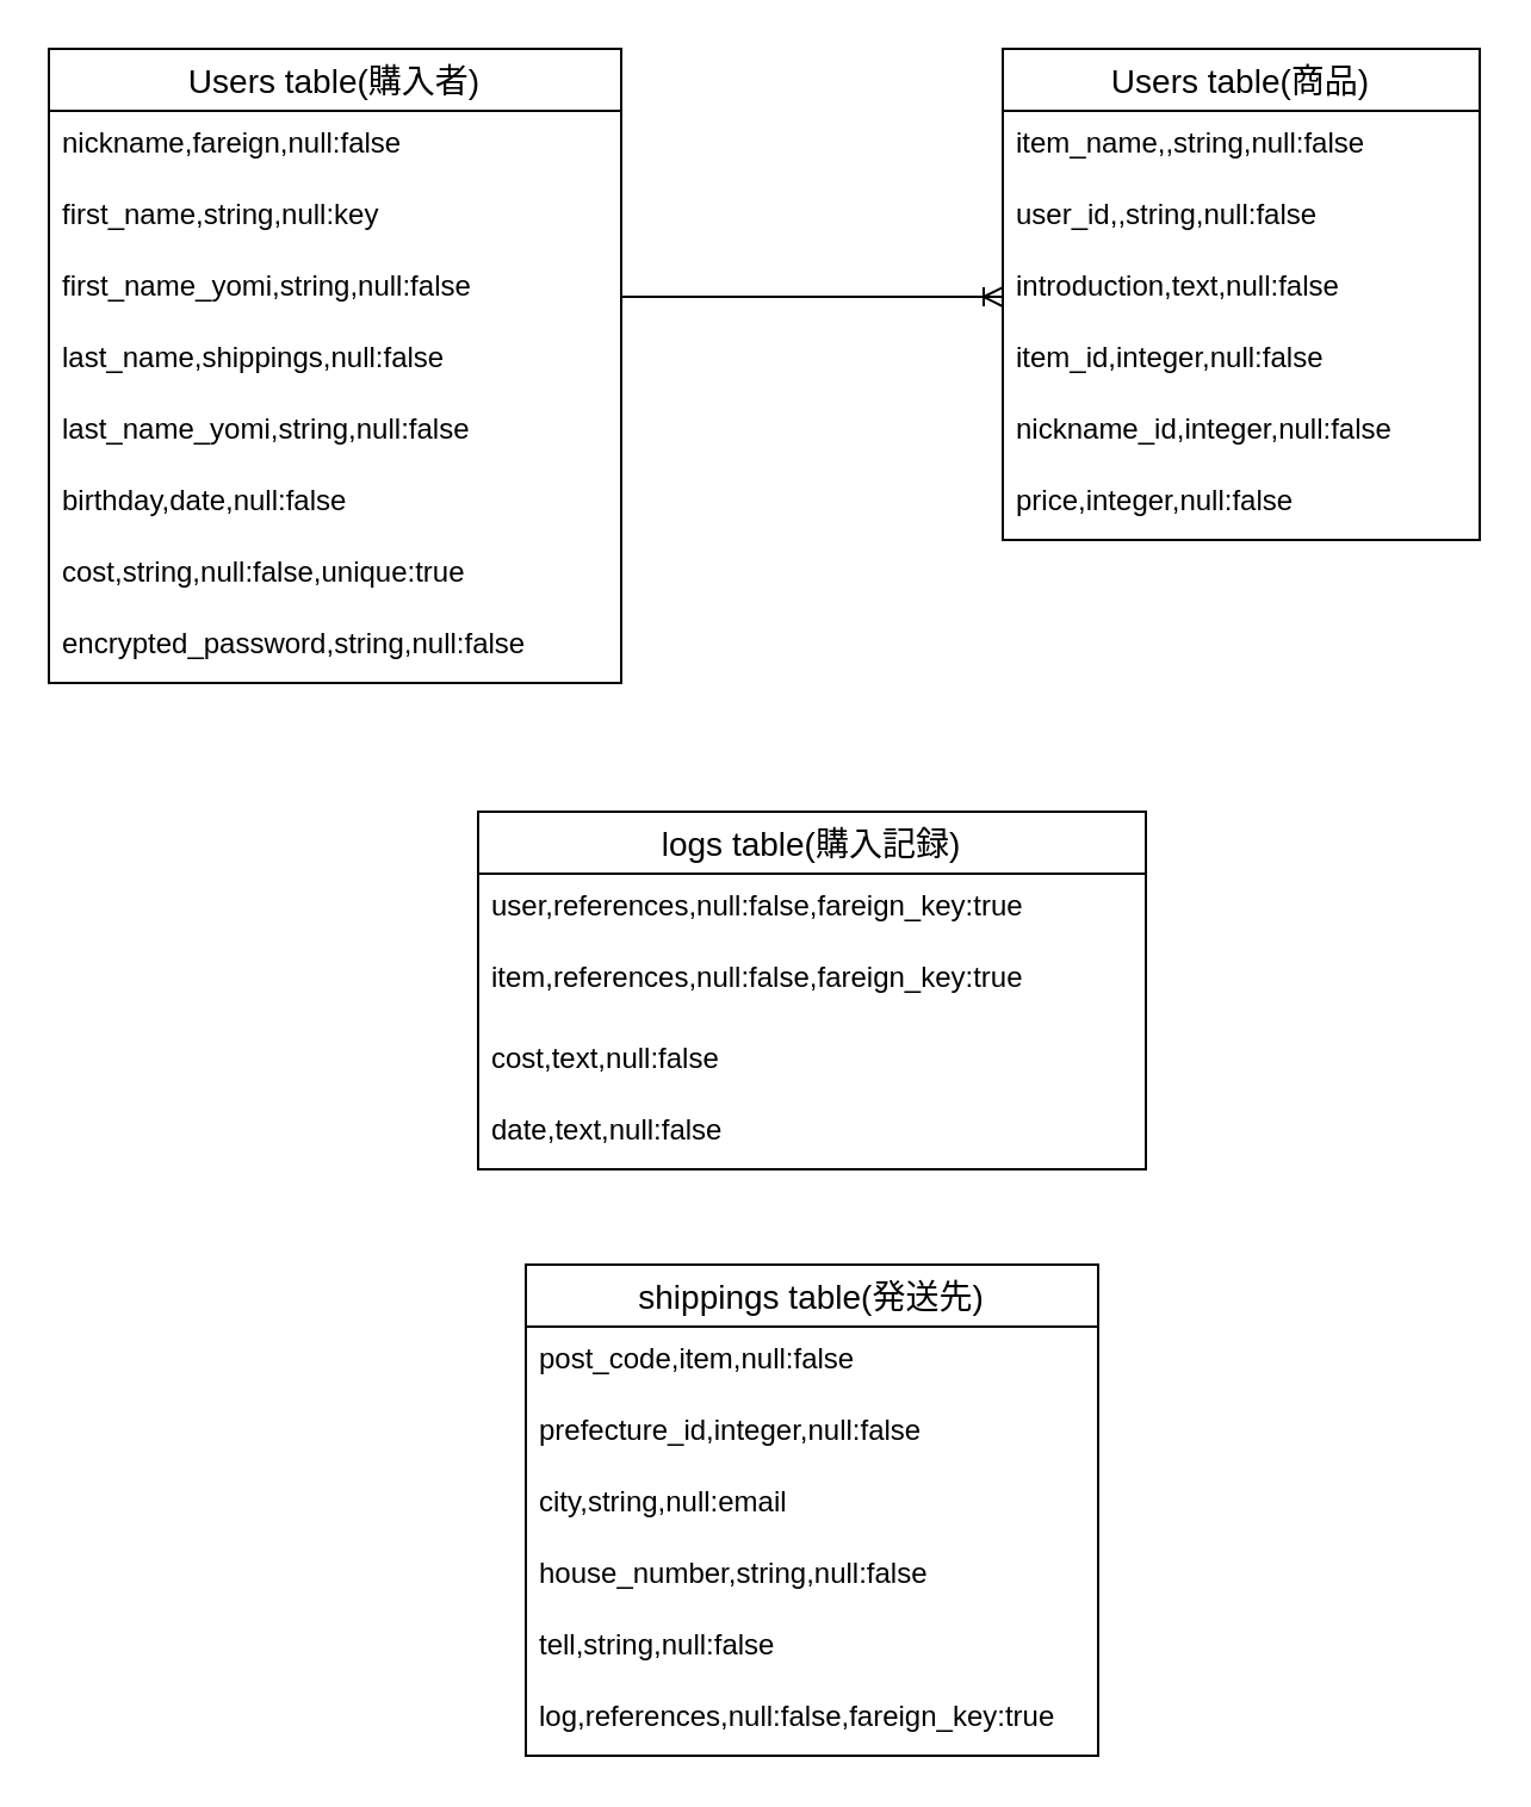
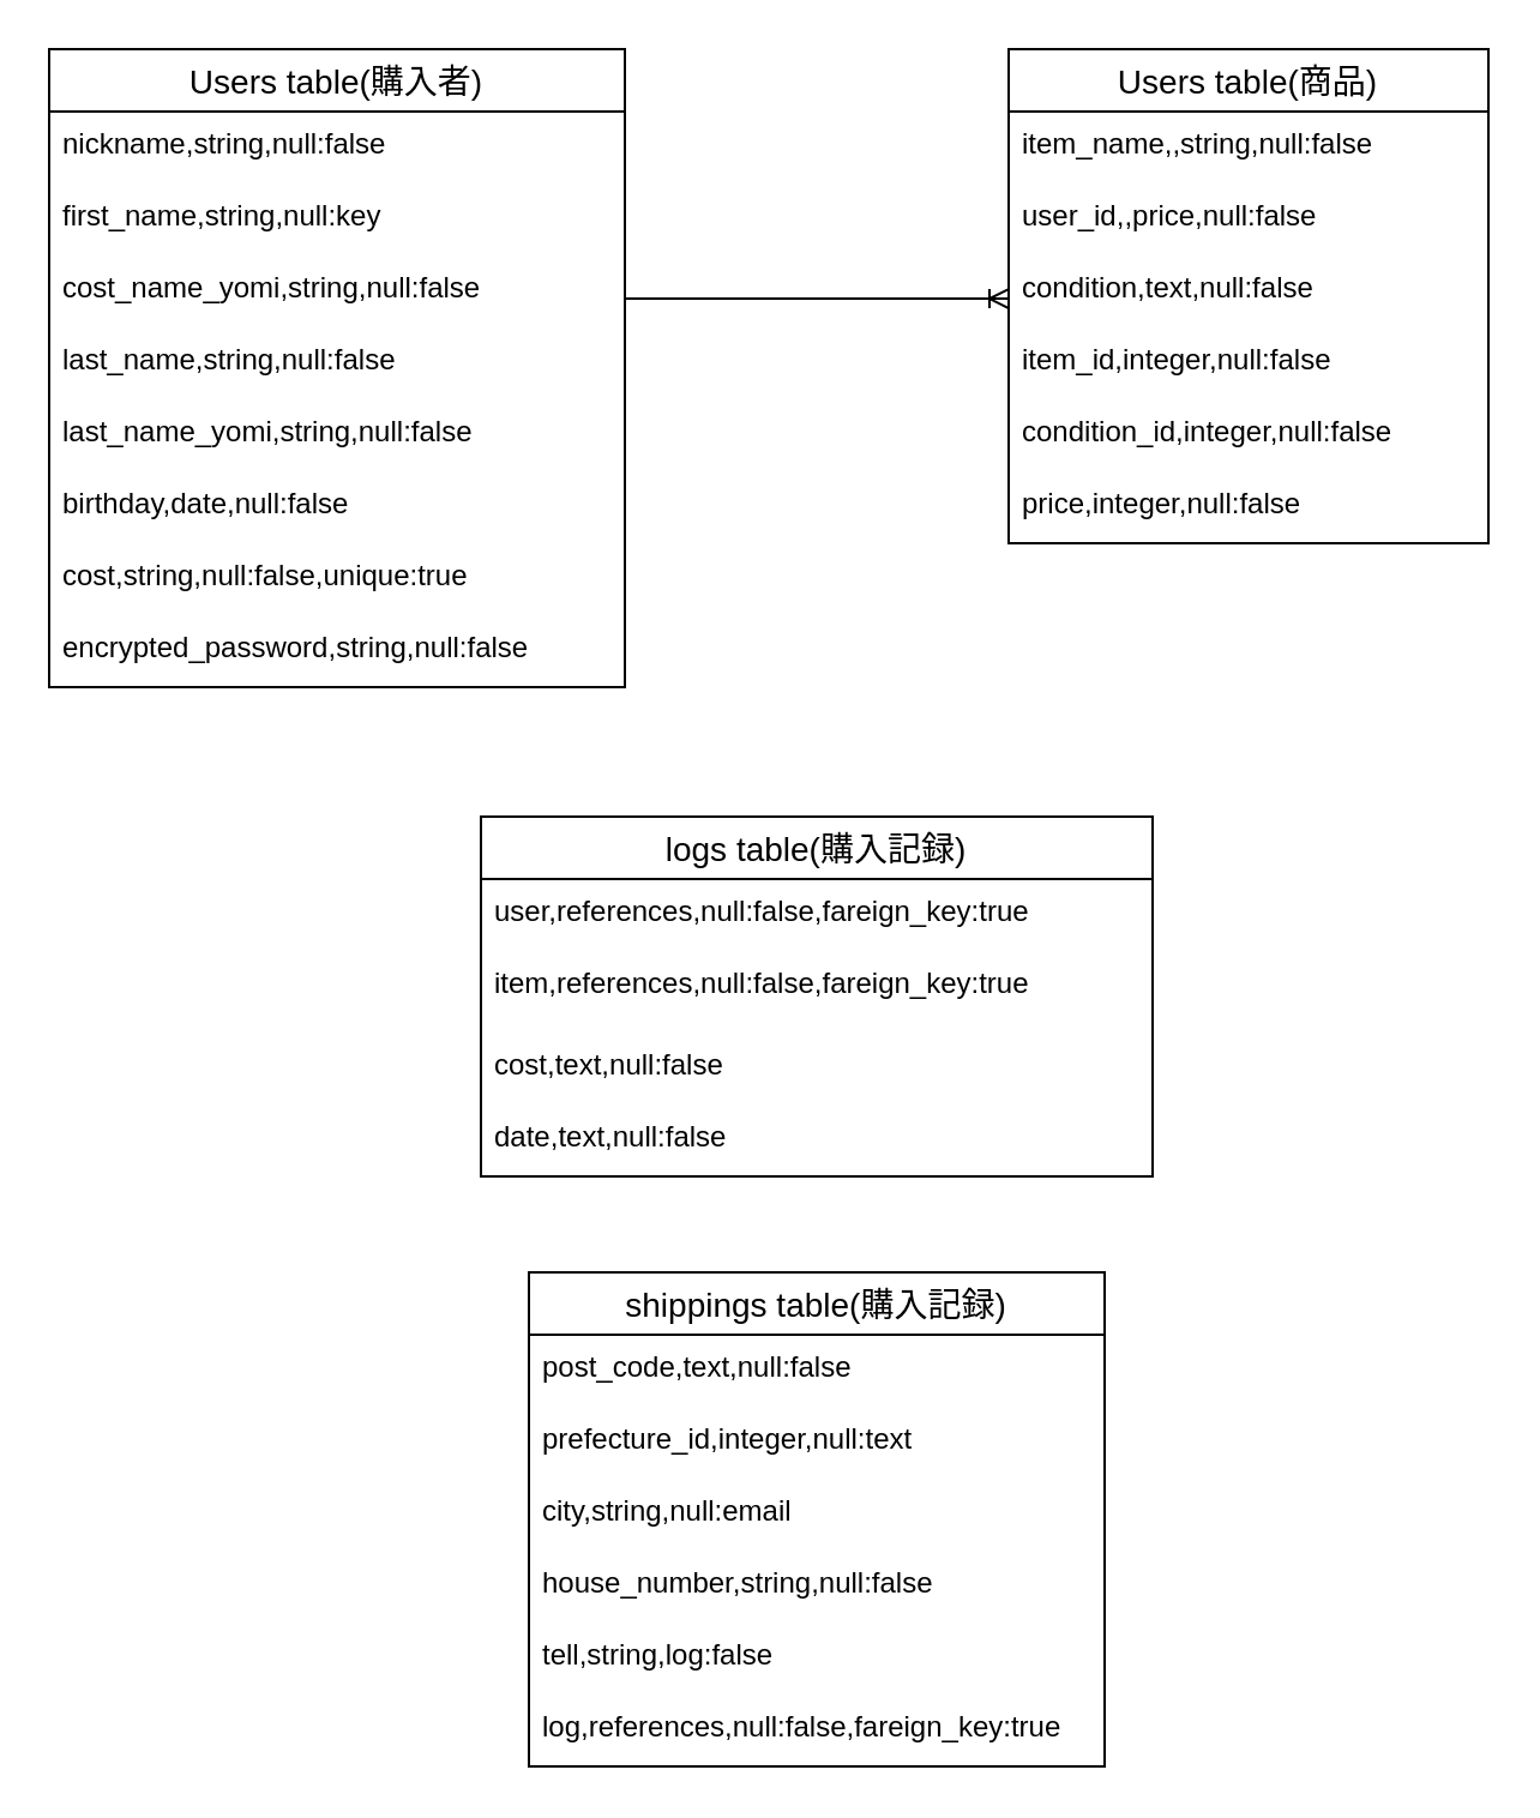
- <mxCell id="3" value="nickname,fareign,null:false" style="text;strokeColor=none;fillColor=none;spacingLeft=4;spacingRight=4;overflow=hidden;rotatable=0;points=[[0,0.5],[1,0.5]];portConstraint=eastwest;fontSize=12;" vertex="1" parent="2"><mxGeometry y="26" width="240" height="30" as="geometry" /></mxCell>
+ <mxCell id="3" value="nickname,string,null:false" style="text;strokeColor=none;fillColor=none;spacingLeft=4;spacingRight=4;overflow=hidden;rotatable=0;points=[[0,0.5],[1,0.5]];portConstraint=eastwest;fontSize=12;" vertex="1" parent="2"><mxGeometry y="26" width="240" height="30" as="geometry" /></mxCell>
- <mxCell id="13" value="user_id,,string,null:false" style="text;strokeColor=none;fillColor=none;spacingLeft=4;spacingRight=4;overflow=hidden;rotatable=0;points=[[0,0.5],[1,0.5]];portConstraint=eastwest;fontSize=12;" vertex="1" parent="11"><mxGeometry y="56" width="200" height="30" as="geometry" /></mxCell>
+ <mxCell id="13" value="user_id,,price,null:false" style="text;strokeColor=none;fillColor=none;spacingLeft=4;spacingRight=4;overflow=hidden;rotatable=0;points=[[0,0.5],[1,0.5]];portConstraint=eastwest;fontSize=12;" vertex="1" parent="11"><mxGeometry y="56" width="200" height="30" as="geometry" /></mxCell>
- <mxCell id="5" value="first_name_yomi,string,null:false" style="text;strokeColor=none;fillColor=none;spacingLeft=4;spacingRight=4;overflow=hidden;rotatable=0;points=[[0,0.5],[1,0.5]];portConstraint=eastwest;fontSize=12;" vertex="1" parent="2"><mxGeometry y="86" width="240" height="30" as="geometry" /></mxCell>
+ <mxCell id="5" value="cost_name_yomi,string,null:false" style="text;strokeColor=none;fillColor=none;spacingLeft=4;spacingRight=4;overflow=hidden;rotatable=0;points=[[0,0.5],[1,0.5]];portConstraint=eastwest;fontSize=12;" vertex="1" parent="2"><mxGeometry y="86" width="240" height="30" as="geometry" /></mxCell>
- <mxCell id="14" value="introduction,text,null:false" style="text;strokeColor=none;fillColor=none;spacingLeft=4;spacingRight=4;overflow=hidden;rotatable=0;points=[[0,0.5],[1,0.5]];portConstraint=eastwest;fontSize=12;" vertex="1" parent="11"><mxGeometry y="86" width="200" height="30" as="geometry" /></mxCell>
+ <mxCell id="14" value="condition,text,null:false" style="text;strokeColor=none;fillColor=none;spacingLeft=4;spacingRight=4;overflow=hidden;rotatable=0;points=[[0,0.5],[1,0.5]];portConstraint=eastwest;fontSize=12;" vertex="1" parent="11"><mxGeometry y="86" width="200" height="30" as="geometry" /></mxCell>
- <mxCell id="6" value="last_name,shippings,null:false" style="text;strokeColor=none;fillColor=none;spacingLeft=4;spacingRight=4;overflow=hidden;rotatable=0;points=[[0,0.5],[1,0.5]];portConstraint=eastwest;fontSize=12;" vertex="1" parent="2"><mxGeometry y="116" width="240" height="30" as="geometry" /></mxCell>
+ <mxCell id="6" value="last_name,string,null:false" style="text;strokeColor=none;fillColor=none;spacingLeft=4;spacingRight=4;overflow=hidden;rotatable=0;points=[[0,0.5],[1,0.5]];portConstraint=eastwest;fontSize=12;" vertex="1" parent="2"><mxGeometry y="116" width="240" height="30" as="geometry" /></mxCell>
- <mxCell id="16" value="nickname_id,integer,null:false" style="text;strokeColor=none;fillColor=none;spacingLeft=4;spacingRight=4;overflow=hidden;rotatable=0;points=[[0,0.5],[1,0.5]];portConstraint=eastwest;fontSize=12;" vertex="1" parent="11"><mxGeometry y="146" width="200" height="30" as="geometry" /></mxCell>
+ <mxCell id="16" value="condition_id,integer,null:false" style="text;strokeColor=none;fillColor=none;spacingLeft=4;spacingRight=4;overflow=hidden;rotatable=0;points=[[0,0.5],[1,0.5]];portConstraint=eastwest;fontSize=12;" vertex="1" parent="11"><mxGeometry y="146" width="200" height="30" as="geometry" /></mxCell>
- <mxCell id="24" value="shippings table(発送先)" style="swimlane;fontStyle=0;childLayout=stackLayout;horizontal=1;startSize=26;horizontalStack=0;resizeParent=1;resizeParentMax=0;resizeLast=0;collapsible=1;marginBottom=0;align=center;fontSize=14;" vertex="1" parent="1"><mxGeometry x="220" y="530" width="240" height="206" as="geometry" /></mxCell>
+ <mxCell id="24" value="shippings table(購入記録)" style="swimlane;fontStyle=0;childLayout=stackLayout;horizontal=1;startSize=26;horizontalStack=0;resizeParent=1;resizeParentMax=0;resizeLast=0;collapsible=1;marginBottom=0;align=center;fontSize=14;" vertex="1" parent="1"><mxGeometry x="220" y="530" width="240" height="206" as="geometry" /></mxCell>
- <mxCell id="25" value="post_code,item,null:false" style="text;strokeColor=none;fillColor=none;spacingLeft=4;spacingRight=4;overflow=hidden;rotatable=0;points=[[0,0.5],[1,0.5]];portConstraint=eastwest;fontSize=12;" vertex="1" parent="24"><mxGeometry y="26" width="240" height="30" as="geometry" /></mxCell>
+ <mxCell id="25" value="post_code,text,null:false" style="text;strokeColor=none;fillColor=none;spacingLeft=4;spacingRight=4;overflow=hidden;rotatable=0;points=[[0,0.5],[1,0.5]];portConstraint=eastwest;fontSize=12;" vertex="1" parent="24"><mxGeometry y="26" width="240" height="30" as="geometry" /></mxCell>
- <mxCell id="26" value="prefecture_id,integer,null:false" style="text;strokeColor=none;fillColor=none;spacingLeft=4;spacingRight=4;overflow=hidden;rotatable=0;points=[[0,0.5],[1,0.5]];portConstraint=eastwest;fontSize=12;" vertex="1" parent="24"><mxGeometry y="56" width="240" height="30" as="geometry" /></mxCell>
+ <mxCell id="26" value="prefecture_id,integer,null:text" style="text;strokeColor=none;fillColor=none;spacingLeft=4;spacingRight=4;overflow=hidden;rotatable=0;points=[[0,0.5],[1,0.5]];portConstraint=eastwest;fontSize=12;" vertex="1" parent="24"><mxGeometry y="56" width="240" height="30" as="geometry" /></mxCell>
- <mxCell id="29" value="tell,string,null:false" style="text;strokeColor=none;fillColor=none;spacingLeft=4;spacingRight=4;overflow=hidden;rotatable=0;points=[[0,0.5],[1,0.5]];portConstraint=eastwest;fontSize=12;" vertex="1" parent="24"><mxGeometry y="146" width="240" height="30" as="geometry" /></mxCell>
+ <mxCell id="29" value="tell,string,log:false" style="text;strokeColor=none;fillColor=none;spacingLeft=4;spacingRight=4;overflow=hidden;rotatable=0;points=[[0,0.5],[1,0.5]];portConstraint=eastwest;fontSize=12;" vertex="1" parent="24"><mxGeometry y="146" width="240" height="30" as="geometry" /></mxCell>
